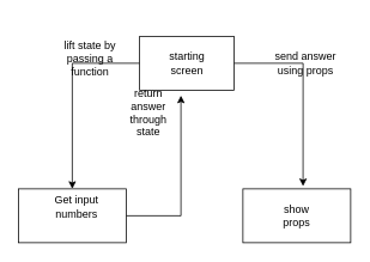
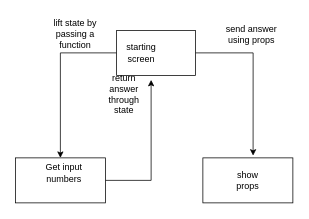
- <mxCell id="13" value="lift state by passing a function" style="text;html=1;strokeColor=none;fillColor=none;align=center;verticalAlign=middle;whiteSpace=wrap;rounded=0;" vertex="1" parent="1"><mxGeometry x="60" y="40" width="80" height="50" as="geometry" /></mxCell>
+ <mxCell id="13" value="lift state by passing a function" style="text;html=1;strokeColor=none;fillColor=none;align=center;verticalAlign=middle;whiteSpace=wrap;rounded=0;" vertex="1" parent="1"><mxGeometry x="60" y="20" width="80" height="50" as="geometry" /></mxCell>
- <mxCell id="10" value="starting screen" style="text;html=1;strokeColor=none;fillColor=none;align=center;verticalAlign=middle;whiteSpace=wrap;rounded=0;" vertex="1" parent="1"><mxGeometry x="178" y="55" width="60" height="30" as="geometry" /></mxCell>
+ <mxCell id="10" value="starting screen" style="text;html=1;strokeColor=none;fillColor=none;align=center;verticalAlign=middle;whiteSpace=wrap;rounded=0;" vertex="1" parent="1"><mxGeometry x="158" y="55" width="60" height="30" as="geometry" /></mxCell>
- <mxCell id="11" value="send answer using props" style="text;html=1;strokeColor=none;fillColor=none;align=center;verticalAlign=middle;whiteSpace=wrap;rounded=0;" vertex="1" parent="1"><mxGeometry x="295" y="55" width="90" height="30" as="geometry" /></mxCell>
+ <mxCell id="11" value="send answer using props" style="text;html=1;strokeColor=none;fillColor=none;align=center;verticalAlign=middle;whiteSpace=wrap;rounded=0;" vertex="1" parent="1"><mxGeometry x="290" y="30" width="90" height="30" as="geometry" /></mxCell>
